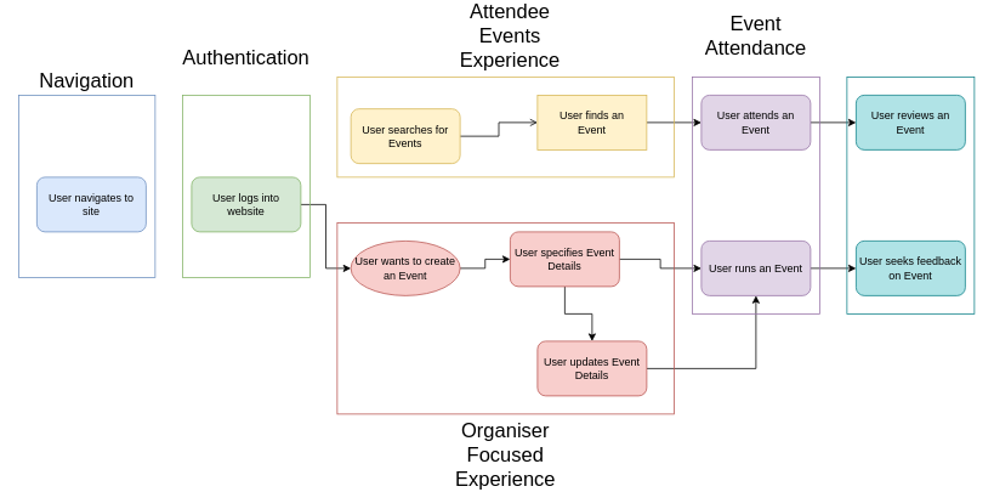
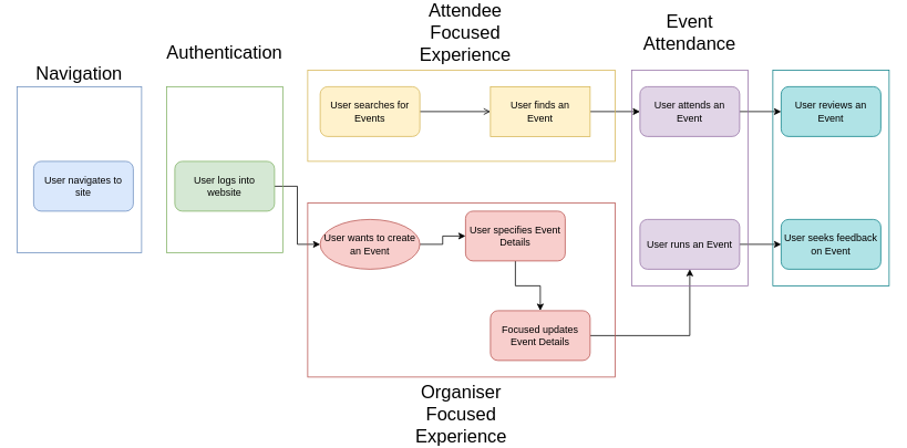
- <mxCell id="30" value="Attendee Events Experience" style="text;html=1;align=center;verticalAlign=middle;whiteSpace=wrap;rounded=0;fontSize=22;" vertex="1" parent="1"><mxGeometry x="530" y="20" width="60" height="30" as="geometry" /></mxCell>
+ <mxCell id="30" value="Attendee Focused Experience" style="text;html=1;align=center;verticalAlign=middle;whiteSpace=wrap;rounded=0;fontSize=22;" vertex="1" parent="1"><mxGeometry x="530" y="20" width="60" height="30" as="geometry" /></mxCell>
- <mxCell id="6" value="User searches for Events" style="rounded=1;whiteSpace=wrap;html=1;fillColor=#fff2cc;strokeColor=#d6b656;" vertex="1" parent="1"><mxGeometry x="385" y="115" width="120" height="60" as="geometry" /></mxCell>
+ <mxCell id="6" value="User searches for Events" style="rounded=1;whiteSpace=wrap;html=1;fillColor=#fff2cc;strokeColor=#d6b656;" vertex="1" parent="1"><mxGeometry x="385" y="100" width="120" height="60" as="geometry" /></mxCell>
- <mxCell id="18" value="" style="edgeStyle=orthogonalEdgeStyle;rounded=0;orthogonalLoop=1;jettySize=auto;html=1;" edge="1" parent="1" source="19" target="12"><mxGeometry relative="1" as="geometry" /></mxCell>
- <mxCell id="21" value="User updates Event Details" style="rounded=1;whiteSpace=wrap;html=1;fillColor=#f8cecc;strokeColor=#b85450;" vertex="1" parent="1"><mxGeometry x="590" y="370" width="120" height="60" as="geometry" /></mxCell>
+ <mxCell id="21" value="Focused updates Event Details" style="rounded=1;whiteSpace=wrap;html=1;fillColor=#f8cecc;strokeColor=#b85450;" vertex="1" parent="1"><mxGeometry x="590" y="370" width="120" height="60" as="geometry" /></mxCell>
